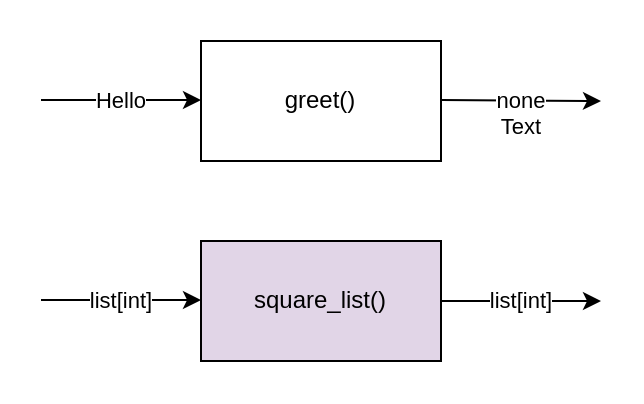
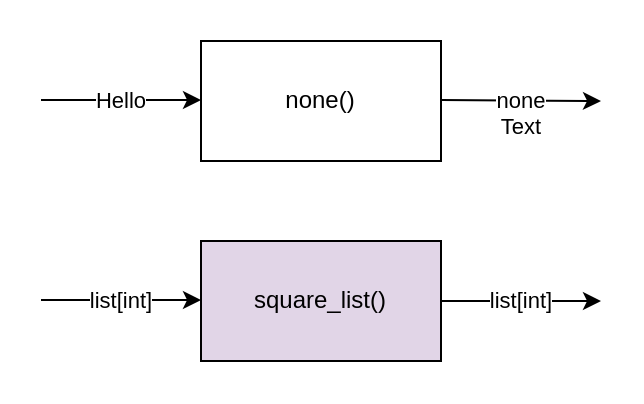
- <mxCell id="2" value="greet()" style="rounded=0;whiteSpace=wrap;html=1;" parent="1" vertex="1"><mxGeometry x="100" y="20" width="120" height="60" as="geometry" /></mxCell>
+ <mxCell id="2" value="none()" style="rounded=0;whiteSpace=wrap;html=1;" parent="1" vertex="1"><mxGeometry x="100" y="20" width="120" height="60" as="geometry" /></mxCell>
